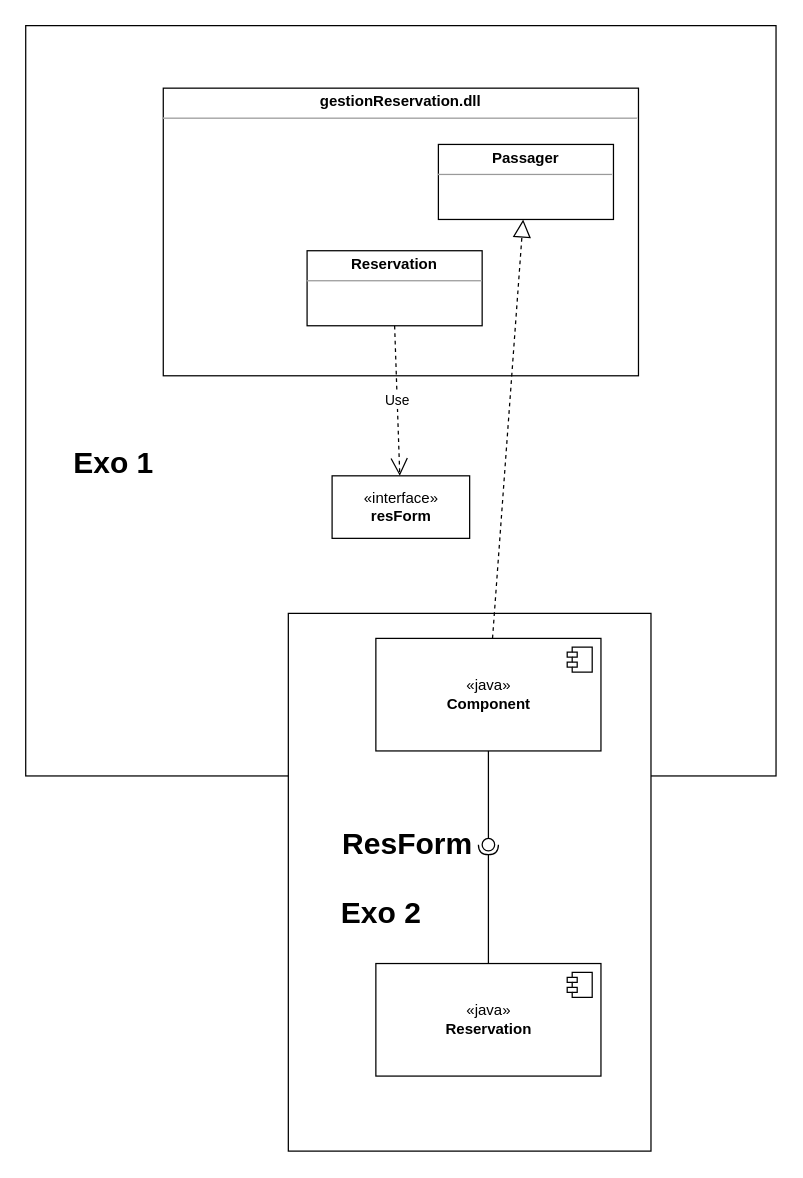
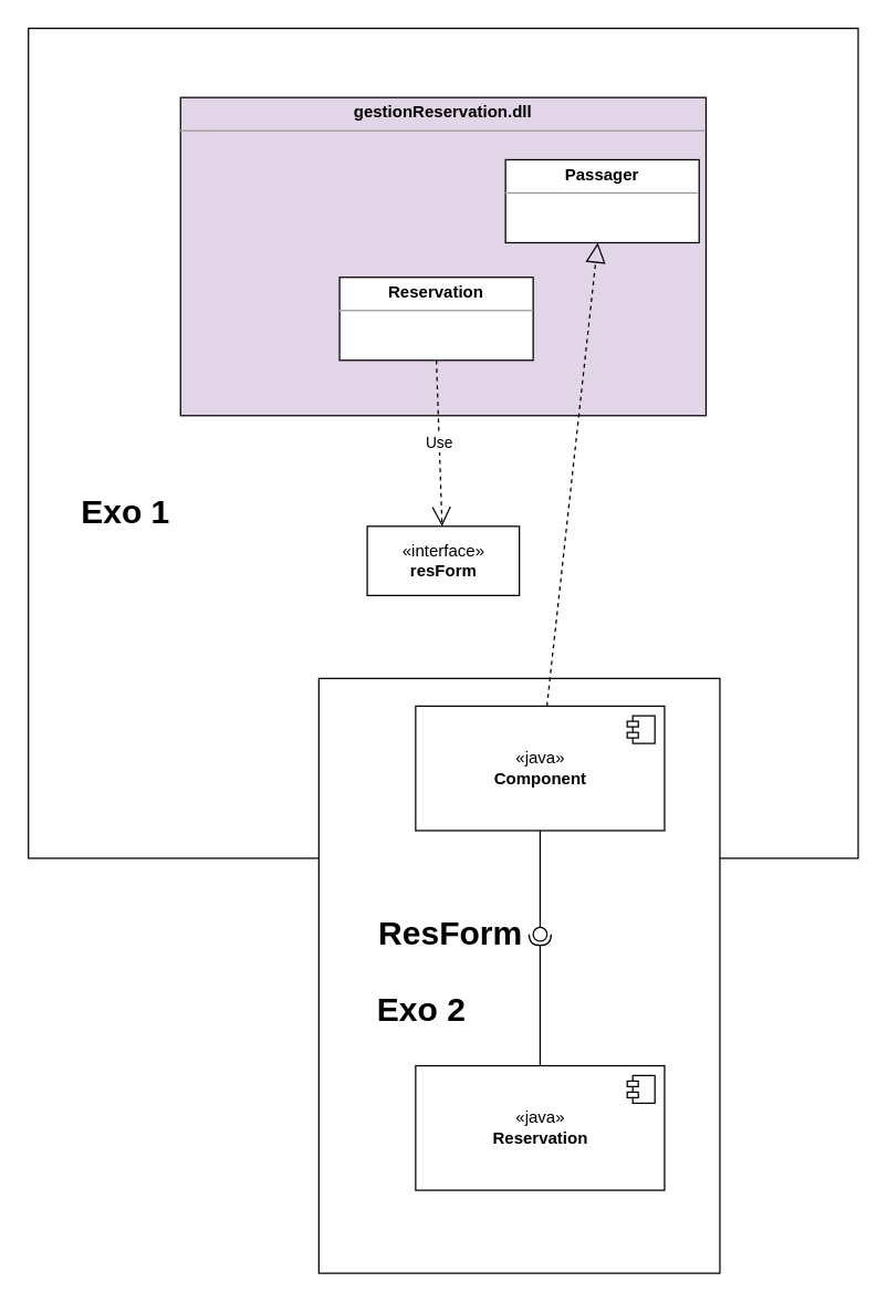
- <mxCell id="5" value="&lt;p style=&quot;margin:0px;margin-top:4px;text-align:center;&quot;&gt;&lt;b&gt;Passager&lt;/b&gt;&lt;/p&gt;&lt;hr size=&quot;1&quot;&gt;&lt;div style=&quot;height:2px;&quot;&gt;&lt;/div&gt;" style="verticalAlign=top;align=left;overflow=fill;fontSize=12;fontFamily=Helvetica;html=1;" vertex="1" parent="1"><mxGeometry x="350" y="115" width="140" height="60" as="geometry" /></mxCell>
+ <mxCell id="5" value="&lt;p style=&quot;margin:0px;margin-top:4px;text-align:center;&quot;&gt;&lt;b&gt;Passager&lt;/b&gt;&lt;/p&gt;&lt;hr size=&quot;1&quot;&gt;&lt;div style=&quot;height:2px;&quot;&gt;&lt;/div&gt;" style="verticalAlign=top;align=left;overflow=fill;fontSize=12;fontFamily=Helvetica;html=1;" vertex="1" parent="1"><mxGeometry x="365" y="115" width="140" height="60" as="geometry" /></mxCell>
- <mxCell id="4" value="&lt;p style=&quot;margin:0px;margin-top:4px;text-align:center;&quot;&gt;&lt;b&gt;gestionReservation.dll&lt;/b&gt;&lt;/p&gt;&lt;hr size=&quot;1&quot;&gt;&lt;div style=&quot;height:2px;&quot;&gt;&lt;/div&gt;" style="verticalAlign=top;align=left;overflow=fill;fontSize=12;fontFamily=Helvetica;html=1;" vertex="1" parent="1"><mxGeometry x="130" y="70" width="380" height="230" as="geometry" /></mxCell>
+ <mxCell id="4" value="&lt;p style=&quot;margin:0px;margin-top:4px;text-align:center;&quot;&gt;&lt;b&gt;gestionReservation.dll&lt;/b&gt;&lt;/p&gt;&lt;hr size=&quot;1&quot;&gt;&lt;div style=&quot;height:2px;&quot;&gt;&lt;/div&gt;" style="verticalAlign=top;align=left;overflow=fill;fontSize=12;fontFamily=Helvetica;html=1;fillColor=#e1d5e7;" vertex="1" parent="1"><mxGeometry x="130" y="70" width="380" height="230" as="geometry" /></mxCell>
